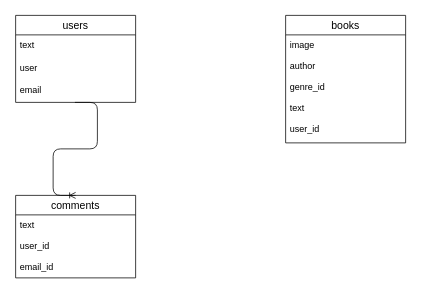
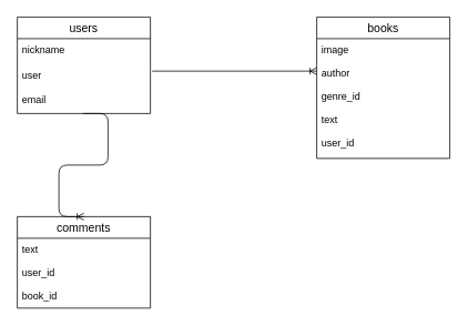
- <mxCell id="3" value="text" style="text;strokeColor=none;fillColor=none;spacingLeft=4;spacingRight=4;overflow=hidden;rotatable=0;points=[[0,0.5],[1,0.5]];portConstraint=eastwest;fontSize=12;" vertex="1" parent="2"><mxGeometry y="26" width="160" height="30" as="geometry" /></mxCell>
+ <mxCell id="3" value="nickname" style="text;strokeColor=none;fillColor=none;spacingLeft=4;spacingRight=4;overflow=hidden;rotatable=0;points=[[0,0.5],[1,0.5]];portConstraint=eastwest;fontSize=12;" vertex="1" parent="2"><mxGeometry y="26" width="160" height="30" as="geometry" /></mxCell>
+ <mxCell id="10" value="" style="edgeStyle=entityRelationEdgeStyle;fontSize=12;html=1;endArrow=ERoneToMany;exitX=1.013;exitY=0.3;exitDx=0;exitDy=0;exitPerimeter=0;entryX=0;entryY=0.271;entryDx=0;entryDy=0;entryPerimeter=0;" edge="1" parent="1" source="4" target="7"><mxGeometry width="100" height="100" relative="1" as="geometry"><mxPoint x="270" y="380" as="sourcePoint" /><mxPoint x="370" y="280" as="targetPoint" /></mxGeometry></mxCell>
- <mxCell id="9" value="text&#10;&#10;user_id&#10;&#10;email_id" style="text;strokeColor=none;fillColor=none;spacingLeft=4;spacingRight=4;overflow=hidden;rotatable=0;points=[[0,0.5],[1,0.5]];portConstraint=eastwest;fontSize=12;" vertex="1" parent="8"><mxGeometry y="26" width="160" height="84" as="geometry" /></mxCell>
+ <mxCell id="9" value="text&#10;&#10;user_id&#10;&#10;book_id" style="text;strokeColor=none;fillColor=none;spacingLeft=4;spacingRight=4;overflow=hidden;rotatable=0;points=[[0,0.5],[1,0.5]];portConstraint=eastwest;fontSize=12;" vertex="1" parent="8"><mxGeometry y="26" width="160" height="84" as="geometry" /></mxCell>
